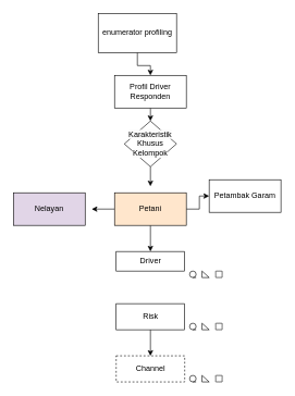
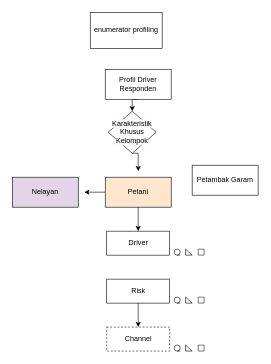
- <mxCell id="2" style="edgeStyle=orthogonalEdgeStyle;rounded=0;orthogonalLoop=1;jettySize=auto;html=1;exitX=0.5;exitY=1;exitDx=0;exitDy=0;entryX=0.5;entryY=0;entryDx=0;entryDy=0;" edge="1" parent="1" source="3" target="5"><mxGeometry relative="1" as="geometry" /></mxCell>
- <mxCell id="8" value="&lt;span style=&quot;caret-color: rgb(0, 0, 0); color: rgb(0, 0, 0); font-family: Helvetica; font-size: 12px; font-style: normal; font-variant-caps: normal; font-weight: 400; letter-spacing: normal; text-align: center; text-indent: 0px; text-transform: none; word-spacing: 0px; -webkit-text-stroke-width: 0px; background-color: rgb(251, 251, 251); text-decoration: none; float: none; display: inline !important;&quot;&gt;Karakteristik Khusus Kelompok&lt;/span&gt;" style="rhombus;whiteSpace=wrap;html=1;" vertex="1" parent="1"><mxGeometry x="190" y="185" width="80" height="70" as="geometry" /></mxCell>
+ <mxCell id="8" value="&lt;span style=&quot;caret-color: rgb(0, 0, 0); color: rgb(0, 0, 0); font-family: Helvetica; font-size: 12px; font-style: normal; font-variant-caps: normal; font-weight: 400; letter-spacing: normal; text-align: center; text-indent: 0px; text-transform: none; word-spacing: 0px; -webkit-text-stroke-width: 0px; background-color: rgb(251, 251, 251); text-decoration: none; float: none; display: inline !important;&quot;&gt;Karakteristik Khusus Kelompok&lt;/span&gt;" style="rhombus;whiteSpace=wrap;html=1;" vertex="1" parent="1"><mxGeometry x="180" y="185" width="80" height="70" as="geometry" /></mxCell>
- <mxCell id="10" style="edgeStyle=orthogonalEdgeStyle;rounded=0;orthogonalLoop=1;jettySize=auto;html=1;entryX=0;entryY=0.5;entryDx=0;entryDy=0;" edge="1" parent="1" source="12" target="13"><mxGeometry relative="1" as="geometry" /></mxCell>
- <mxCell id="14" value="Driver" style="rounded=0;whiteSpace=wrap;html=1;" vertex="1" parent="1"><mxGeometry x="177.5" y="385" width="105" height="30" as="geometry" /></mxCell>
+ <mxCell id="14" value="Driver" style="rounded=0;whiteSpace=wrap;html=1;" vertex="1" parent="1"><mxGeometry x="177.5" y="385" width="105" height="40" as="geometry" /></mxCell>
